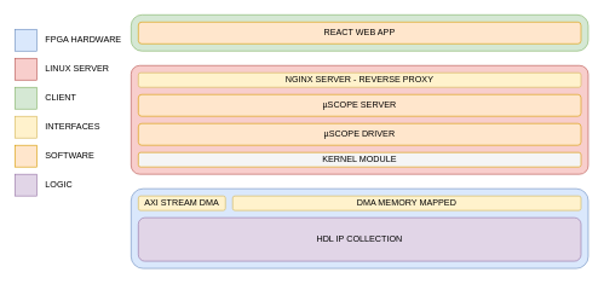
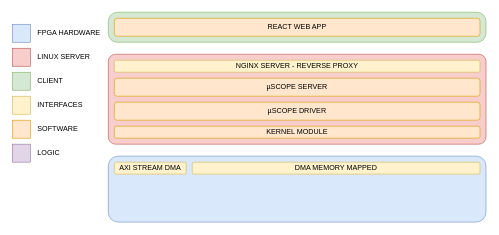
- <mxCell id="23" value="KERNEL MODULE" style="rounded=1;whiteSpace=wrap;html=1;fillColor=#f5f5f5;strokeColor=#d79b00;" parent="1" vertex="1"><mxGeometry x="190" y="210" width="610" height="20" as="geometry" /></mxCell>
+ <mxCell id="23" value="KERNEL MODULE" style="rounded=1;whiteSpace=wrap;html=1;fillColor=#ffe6cc;strokeColor=#d79b00;" parent="1" vertex="1"><mxGeometry x="190" y="210" width="610" height="20" as="geometry" /></mxCell>
- <mxCell id="28" value="HDL IP COLLECTION" style="rounded=1;whiteSpace=wrap;html=1;fillColor=#e1d5e7;strokeColor=#9673a6;" parent="1" vertex="1"><mxGeometry x="190" y="300" width="610" height="60" as="geometry" /></mxCell>
